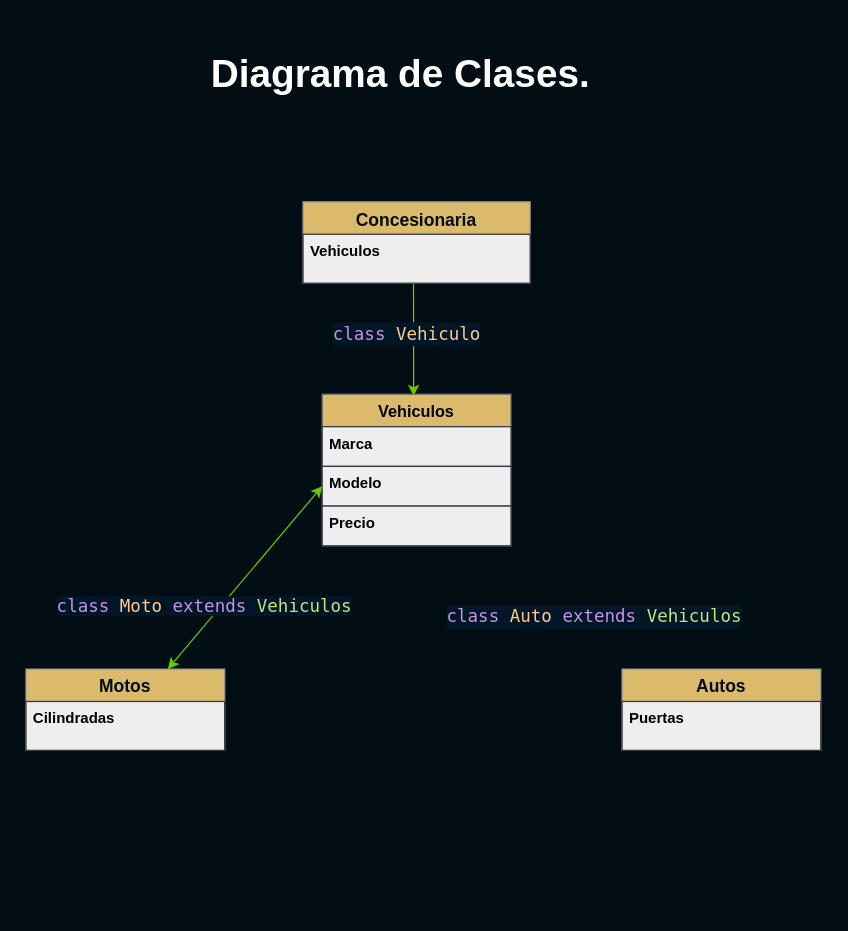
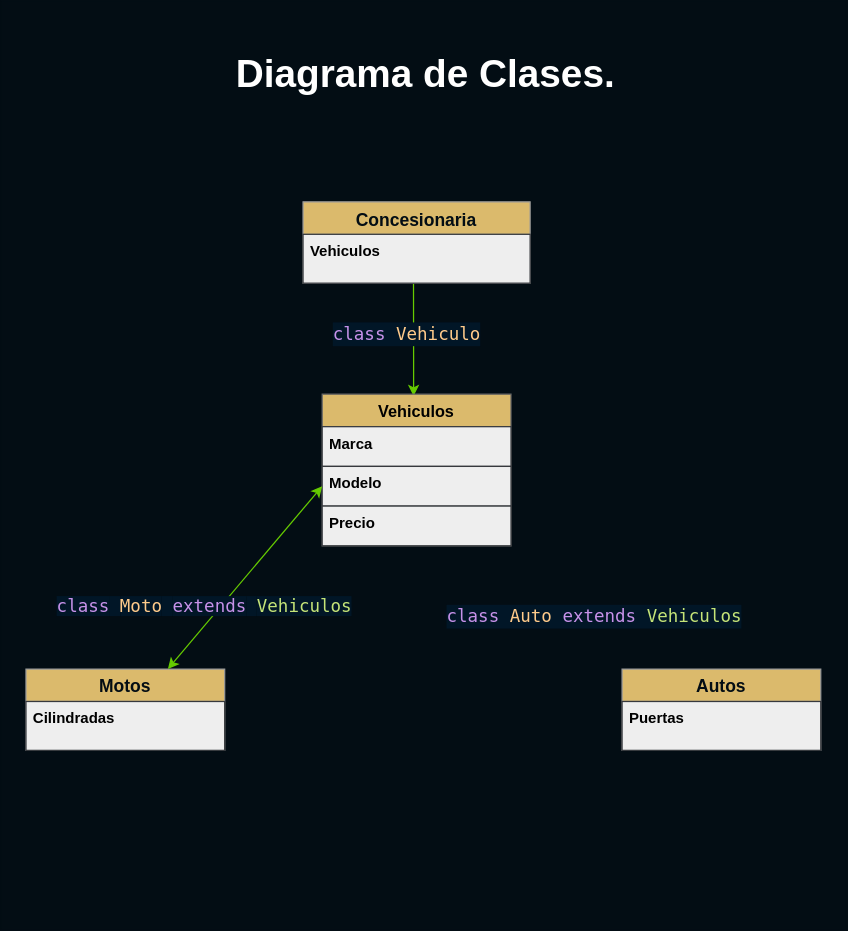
- <mxCell id="19" value="Diagrama de Clases." style="text;html=1;align=center;verticalAlign=middle;whiteSpace=wrap;rounded=0;labelBackgroundColor=none;fontSize=31;fontStyle=1;fontColor=#FFFFFF;" vertex="1" parent="1"><mxGeometry x="138" y="20" width="364" height="78" as="geometry" /></mxCell>
+ <mxCell id="19" value="Diagrama de Clases." style="text;html=1;align=center;verticalAlign=middle;whiteSpace=wrap;rounded=0;labelBackgroundColor=none;fontSize=31;fontStyle=1;fontColor=#FFFFFF;" vertex="1" parent="1"><mxGeometry x="158" y="20" width="364" height="78" as="geometry" /></mxCell>
